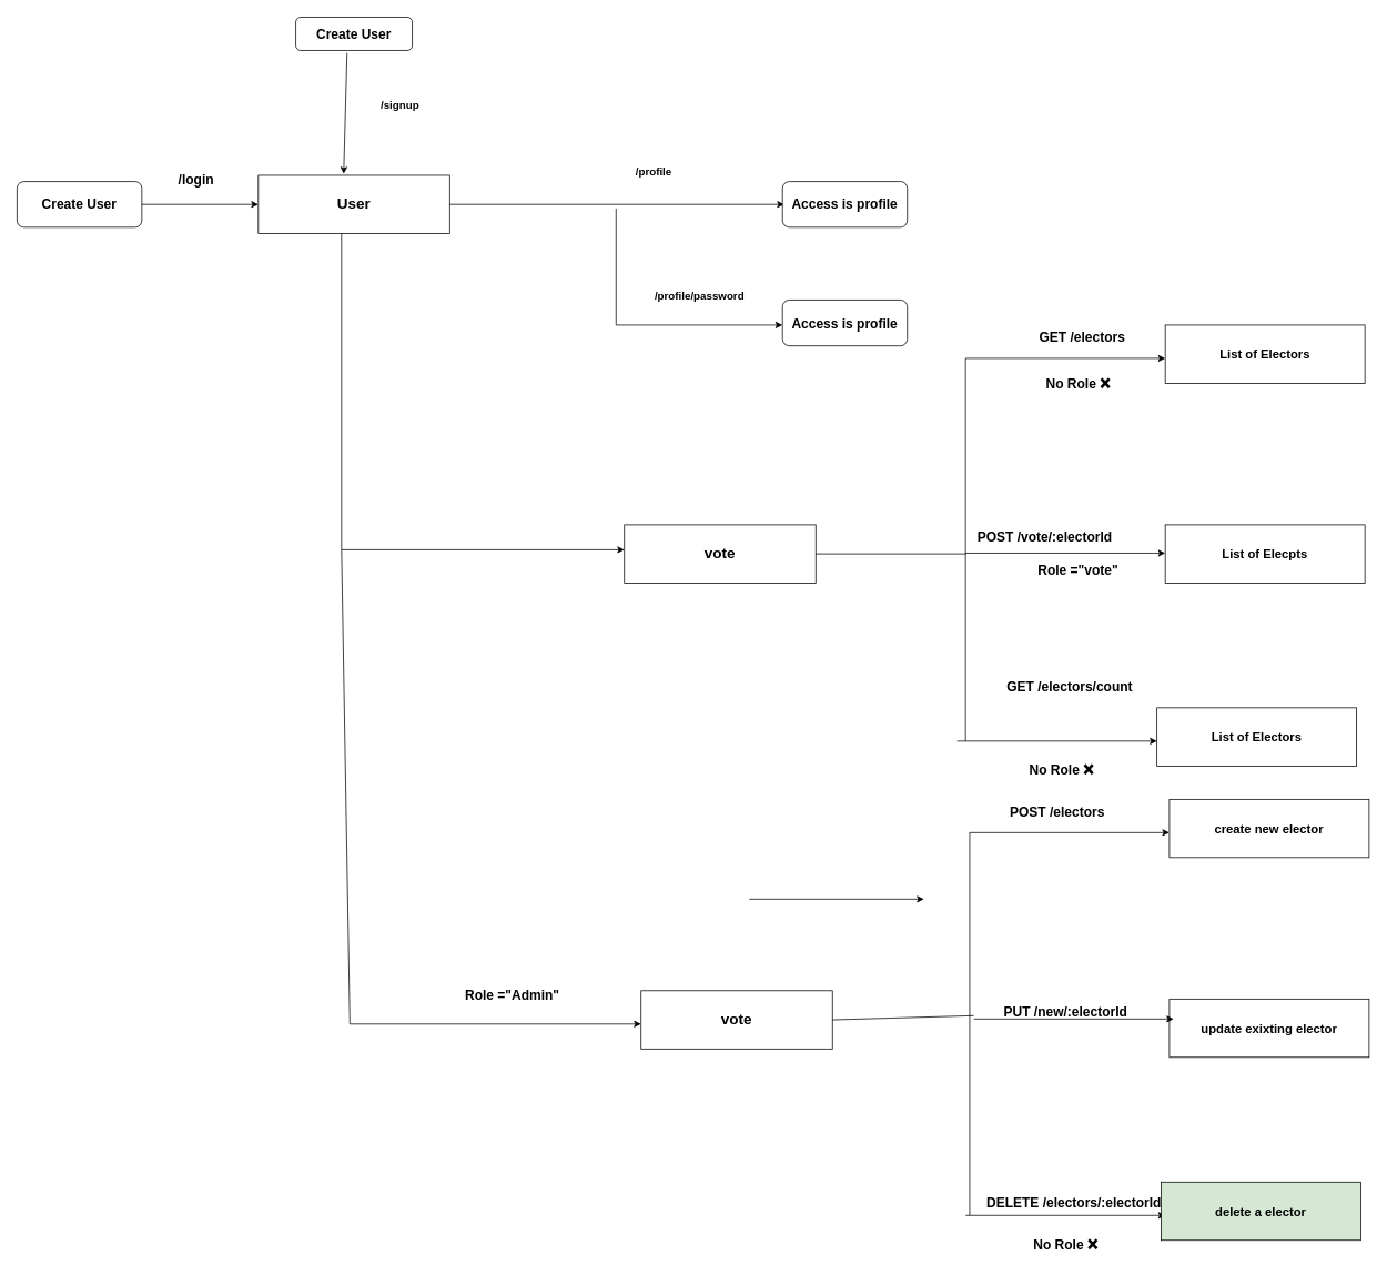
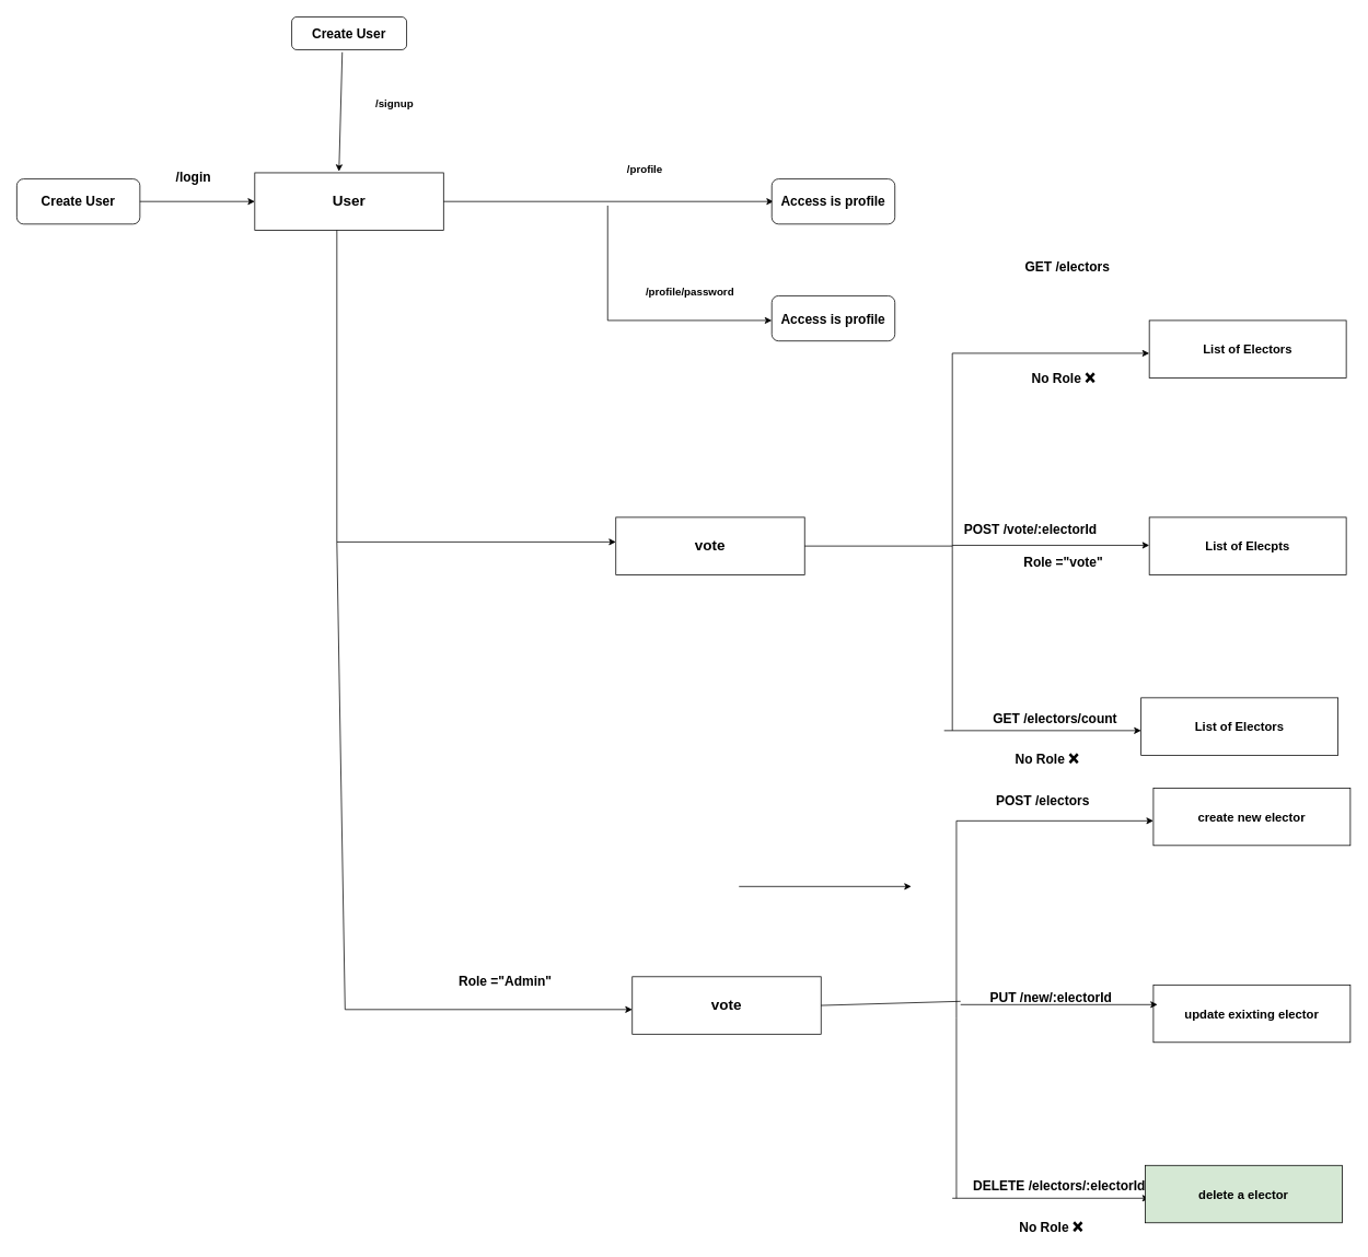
- <mxCell id="26" value="GET /electors" style="text;html=1;align=center;verticalAlign=middle;resizable=0;points=[];autosize=1;strokeColor=none;fillColor=none;fontSize=16;fontStyle=1" vertex="1" parent="1"><mxGeometry x="1240" y="390" width="120" height="30" as="geometry" /></mxCell>
+ <mxCell id="26" value="GET /electors" style="text;html=1;align=center;verticalAlign=middle;resizable=0;points=[];autosize=1;strokeColor=none;fillColor=none;fontSize=16;fontStyle=1" vertex="1" parent="1"><mxGeometry x="1240" y="310" width="120" height="30" as="geometry" /></mxCell>
- <mxCell id="28" value="GET /electors/count" style="text;html=1;align=center;verticalAlign=middle;resizable=0;points=[];autosize=1;strokeColor=none;fillColor=none;fontSize=16;fontStyle=1" vertex="1" parent="1"><mxGeometry x="1205" y="810" width="160" height="30" as="geometry" /></mxCell>
+ <mxCell id="28" value="GET /electors/count" style="text;html=1;align=center;verticalAlign=middle;resizable=0;points=[];autosize=1;strokeColor=none;fillColor=none;fontSize=16;fontStyle=1" vertex="1" parent="1"><mxGeometry x="1205" y="860" width="160" height="30" as="geometry" /></mxCell>
